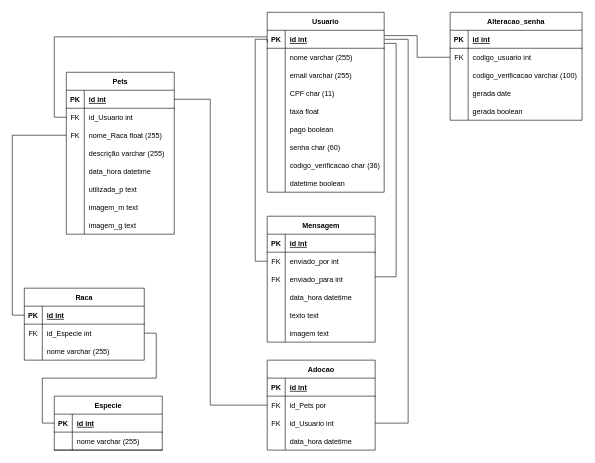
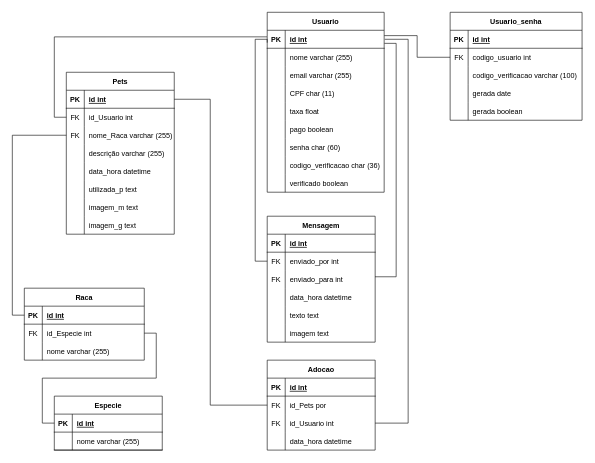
- <mxCell id="111" value="Alteracao_senha" style="shape=table;startSize=30;container=1;collapsible=1;childLayout=tableLayout;fixedRows=1;rowLines=0;fontStyle=1;align=center;resizeLast=1;" vertex="1" parent="1"><mxGeometry x="750" y="20" width="220" height="180" as="geometry"><mxRectangle x="495" y="50" width="80" height="30" as="alternateBounds" /></mxGeometry></mxCell>
+ <mxCell id="111" value="Usuario_senha" style="shape=table;startSize=30;container=1;collapsible=1;childLayout=tableLayout;fixedRows=1;rowLines=0;fontStyle=1;align=center;resizeLast=1;" vertex="1" parent="1"><mxGeometry x="750" y="20" width="220" height="180" as="geometry"><mxRectangle x="495" y="50" width="80" height="30" as="alternateBounds" /></mxGeometry></mxCell>
- <mxCell id="39" value="nome_Raca float (255)" style="shape=partialRectangle;connectable=0;fillColor=none;top=0;left=0;bottom=0;right=0;align=left;spacingLeft=6;overflow=hidden;" vertex="1" parent="37"><mxGeometry x="30" width="150" height="30" as="geometry"><mxRectangle width="150" height="30" as="alternateBounds" /></mxGeometry></mxCell>
+ <mxCell id="39" value="nome_Raca varchar (255)" style="shape=partialRectangle;connectable=0;fillColor=none;top=0;left=0;bottom=0;right=0;align=left;spacingLeft=6;overflow=hidden;" vertex="1" parent="37"><mxGeometry x="30" width="150" height="30" as="geometry"><mxRectangle width="150" height="30" as="alternateBounds" /></mxGeometry></mxCell>
- <mxCell id="29" value="datetime boolean" style="shape=partialRectangle;connectable=0;fillColor=none;top=0;left=0;bottom=0;right=0;align=left;spacingLeft=6;overflow=hidden;" vertex="1" parent="27"><mxGeometry x="30" width="165" height="30" as="geometry"><mxRectangle width="165" height="30" as="alternateBounds" /></mxGeometry></mxCell>
+ <mxCell id="29" value="verificado boolean" style="shape=partialRectangle;connectable=0;fillColor=none;top=0;left=0;bottom=0;right=0;align=left;spacingLeft=6;overflow=hidden;" vertex="1" parent="27"><mxGeometry x="30" width="165" height="30" as="geometry"><mxRectangle width="165" height="30" as="alternateBounds" /></mxGeometry></mxCell>
